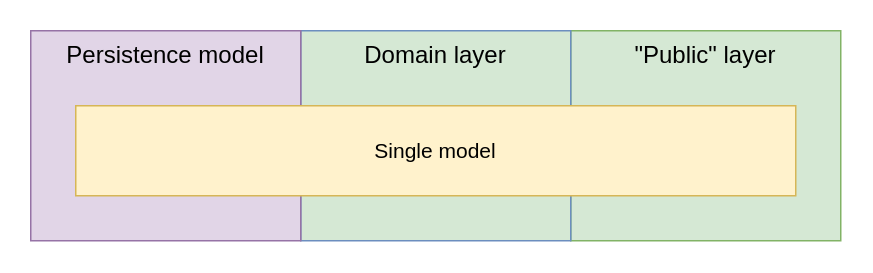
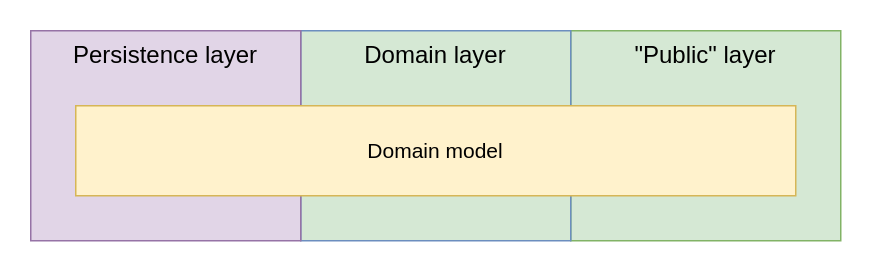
- <mxCell id="4" value="Persistence model" style="rounded=0;whiteSpace=wrap;html=1;verticalAlign=top;fontSize=16;fillColor=#e1d5e7;strokeColor=#9673a6;" vertex="1" parent="1"><mxGeometry x="20" y="20" width="180" height="140" as="geometry" /></mxCell>
+ <mxCell id="4" value="Persistence layer" style="rounded=0;whiteSpace=wrap;html=1;verticalAlign=top;fontSize=16;fillColor=#e1d5e7;strokeColor=#9673a6;" vertex="1" parent="1"><mxGeometry x="20" y="20" width="180" height="140" as="geometry" /></mxCell>
- <mxCell id="5" value="Single model" style="rounded=0;whiteSpace=wrap;html=1;fillColor=#fff2cc;strokeColor=#d6b656;fontSize=14;" vertex="1" parent="1"><mxGeometry x="50" y="70" width="480" height="60" as="geometry" /></mxCell>
+ <mxCell id="5" value="Domain model" style="rounded=0;whiteSpace=wrap;html=1;fillColor=#fff2cc;strokeColor=#d6b656;fontSize=14;" vertex="1" parent="1"><mxGeometry x="50" y="70" width="480" height="60" as="geometry" /></mxCell>
